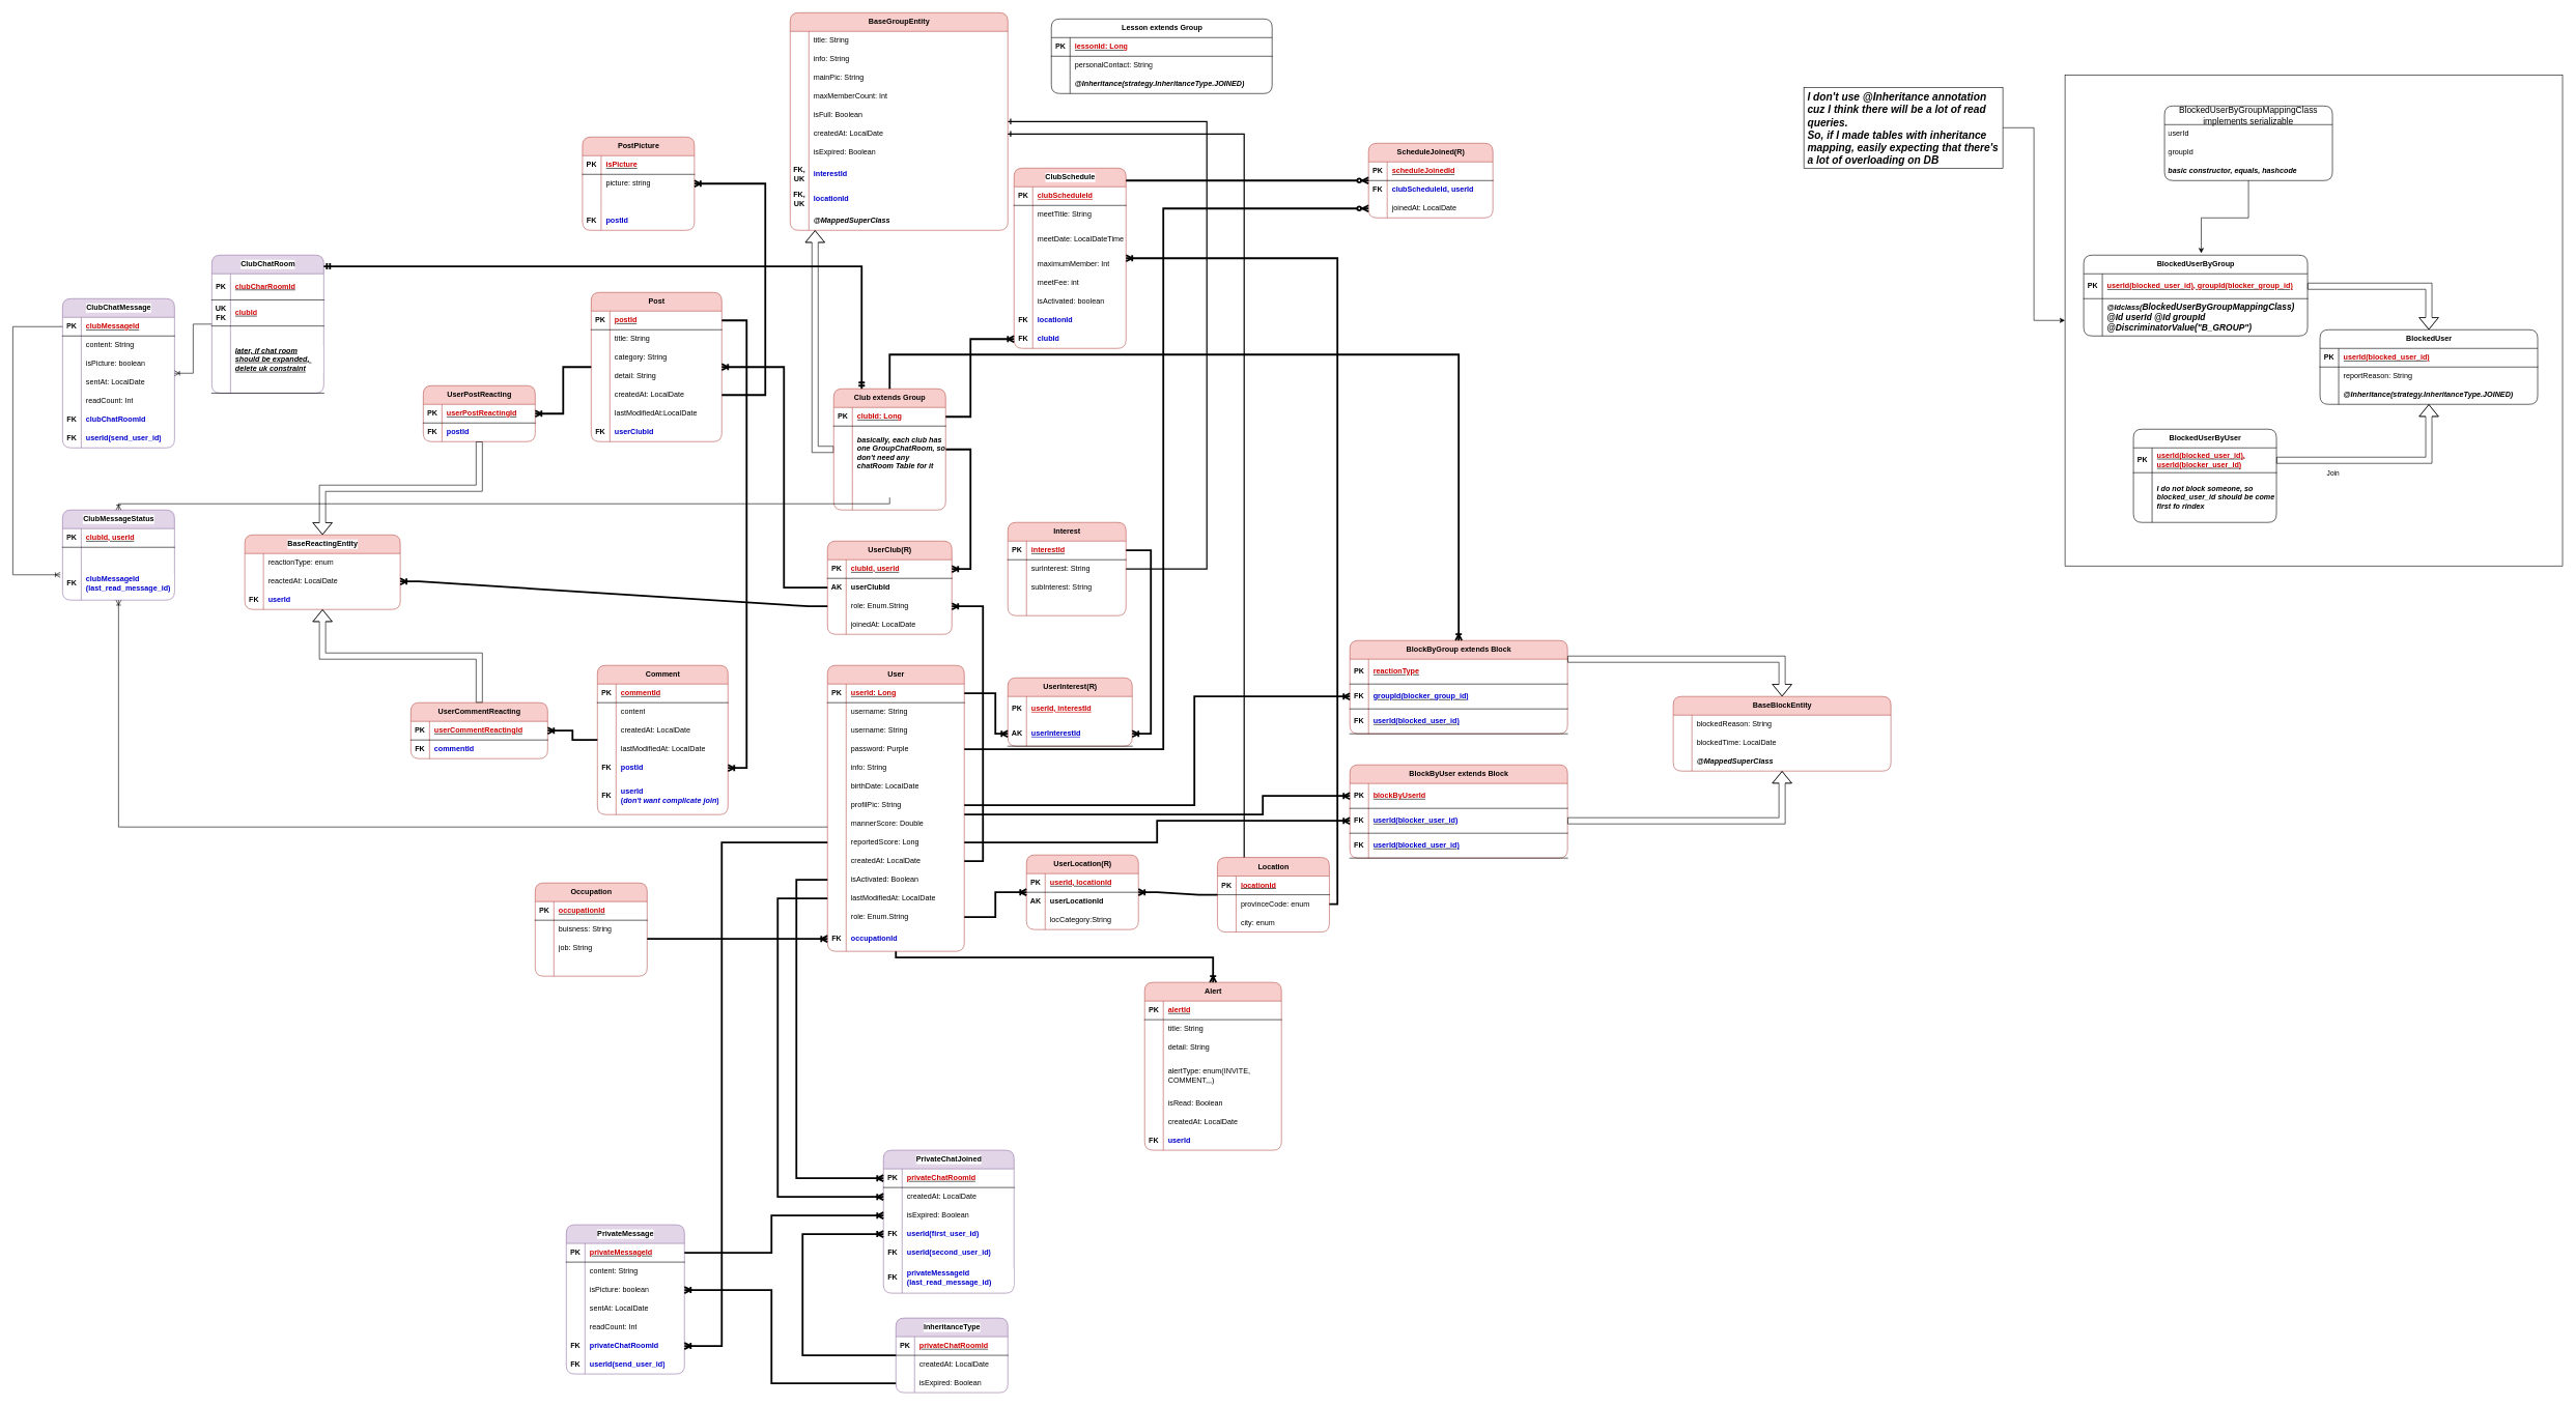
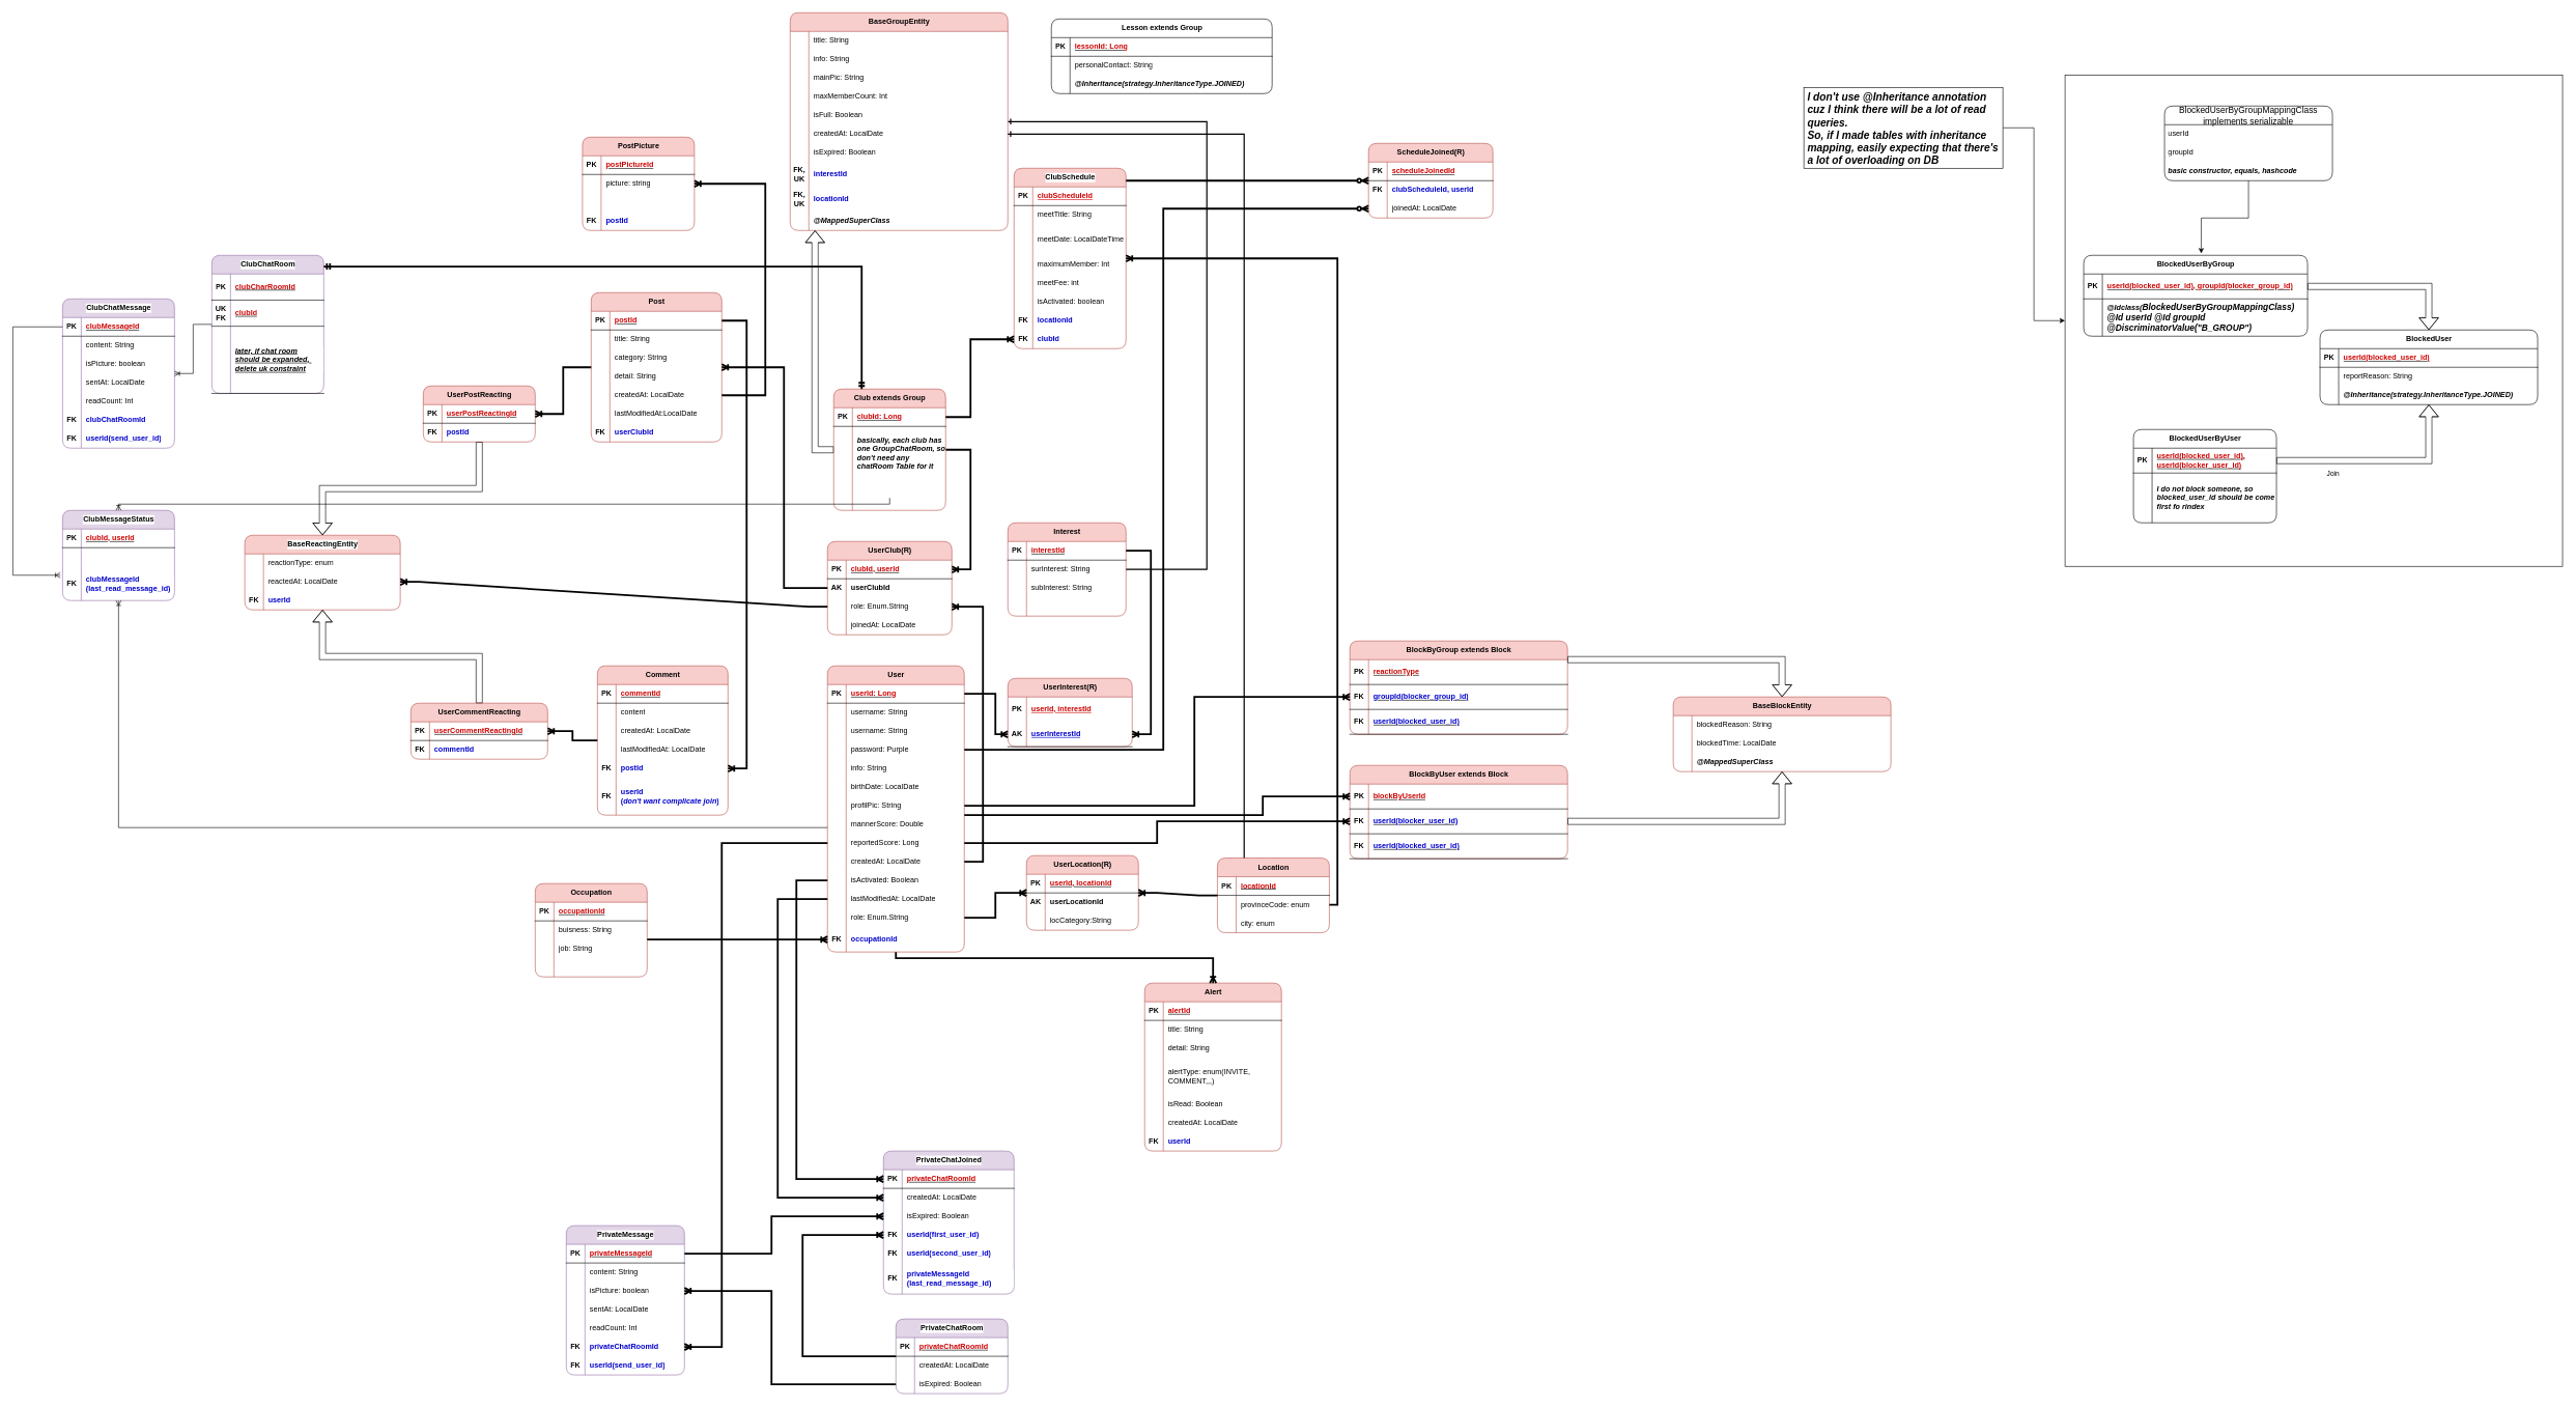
- <mxCell id="455" value="&lt;font color=&quot;#cc0000&quot;&gt;isPicture&lt;/font&gt;" style="shape=partialRectangle;connectable=0;fillColor=none;top=0;left=0;bottom=0;right=0;align=left;spacingLeft=6;fontStyle=5;overflow=hidden;whiteSpace=wrap;html=1;" parent="453" vertex="1"><mxGeometry x="30" width="150" height="30" as="geometry"><mxRectangle width="150" height="30" as="alternateBounds" /></mxGeometry></mxCell>
+ <mxCell id="455" value="&lt;font color=&quot;#cc0000&quot;&gt;postPictureId&lt;/font&gt;" style="shape=partialRectangle;connectable=0;fillColor=none;top=0;left=0;bottom=0;right=0;align=left;spacingLeft=6;fontStyle=5;overflow=hidden;whiteSpace=wrap;html=1;" parent="453" vertex="1"><mxGeometry x="30" width="150" height="30" as="geometry"><mxRectangle width="150" height="30" as="alternateBounds" /></mxGeometry></mxCell>
- <mxCell id="307" value="" style="edgeStyle=elbowEdgeStyle;fontSize=12;html=1;endArrow=ERoneToMany;rounded=0;strokeWidth=3;elbow=vertical;" parent="1" source="292" target="270" edge="1"><mxGeometry width="100" height="100" relative="1" as="geometry"><mxPoint x="1570" y="1305" as="sourcePoint" /><mxPoint x="2270" y="975" as="targetPoint" /><Array as="points"><mxPoint x="1890" y="570" /></Array></mxGeometry></mxCell>
- <mxCell id="366" value="InheritanceType" style="shape=table;startSize=30;container=1;collapsible=1;childLayout=tableLayout;fixedRows=1;rowLines=0;fontStyle=1;align=center;resizeLast=1;html=1;fontFamily=Helvetica;fontSize=12;labelBackgroundColor=default;rounded=1;fillColor=#e1d5e7;strokeColor=#9673a6;" parent="1" vertex="1"><mxGeometry x="1440" y="2120" width="180" height="120" as="geometry" /></mxCell>
+ <mxCell id="366" value="PrivateChatRoom" style="shape=table;startSize=30;container=1;collapsible=1;childLayout=tableLayout;fixedRows=1;rowLines=0;fontStyle=1;align=center;resizeLast=1;html=1;fontFamily=Helvetica;fontSize=12;labelBackgroundColor=default;rounded=1;fillColor=#e1d5e7;strokeColor=#9673a6;" parent="1" vertex="1"><mxGeometry x="1440" y="2120" width="180" height="120" as="geometry" /></mxCell>
